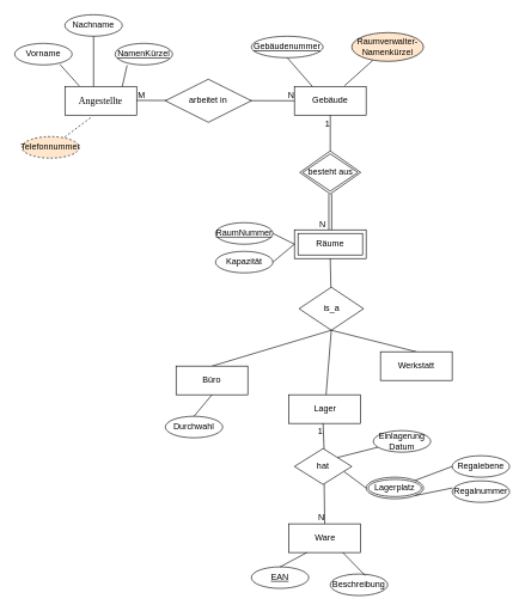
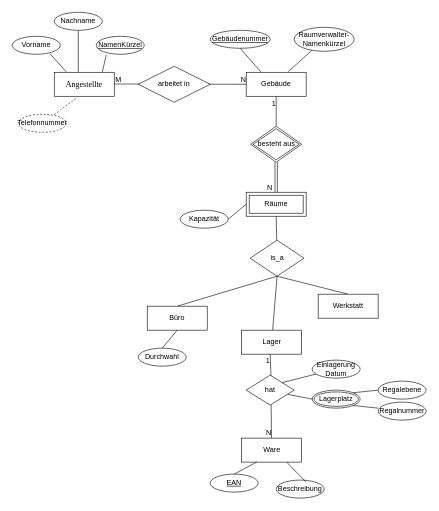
- <mxCell id="57" value="Raumverwalter-&lt;br&gt;Namenkürzel" style="ellipse;whiteSpace=wrap;html=1;align=center;fillColor=#ffe6cc;" vertex="1" parent="1"><mxGeometry x="490" y="45" width="100" height="40" as="geometry" /></mxCell>
+ <mxCell id="57" value="Raumverwalter-&lt;br&gt;Namenkürzel" style="ellipse;whiteSpace=wrap;html=1;align=center;" vertex="1" parent="1"><mxGeometry x="490" y="45" width="100" height="40" as="geometry" /></mxCell>
- <mxCell id="14" value="Telefonnummer" style="ellipse;whiteSpace=wrap;html=1;align=center;dashed=1;fillColor=#ffe6cc;" vertex="1" parent="1"><mxGeometry x="30" y="190" width="80" height="30" as="geometry" /></mxCell>
+ <mxCell id="14" value="Telefonnummer" style="ellipse;whiteSpace=wrap;html=1;align=center;dashed=1;" vertex="1" parent="1"><mxGeometry x="30" y="190" width="80" height="30" as="geometry" /></mxCell>
- <mxCell id="33" value="RaumNummer" style="ellipse;whiteSpace=wrap;html=1;align=center;fontStyle=4;" vertex="1" parent="1"><mxGeometry x="300" y="310" width="80" height="30" as="geometry" /></mxCell>
- <mxCell id="53" value="" style="endArrow=none;html=1;rounded=0;exitX=1;exitY=0.5;exitDx=0;exitDy=0;entryX=0;entryY=0.5;entryDx=0;entryDy=0;" edge="1" parent="1" source="33" target="18"><mxGeometry relative="1" as="geometry"><mxPoint x="410" y="410" as="sourcePoint" /><mxPoint x="570" y="410" as="targetPoint" /></mxGeometry></mxCell>
- <mxCell id="40" value="Lagerplatz" style="ellipse;shape=doubleEllipse;margin=3;whiteSpace=wrap;html=1;align=center;" vertex="1" parent="1"><mxGeometry x="510" y="665" width="80" height="30" as="geometry" /></mxCell>
+ <mxCell id="40" value="Lagerplatz" style="ellipse;shape=doubleEllipse;margin=3;whiteSpace=wrap;html=1;align=center;" vertex="1" parent="1"><mxGeometry x="520" y="650" width="80" height="30" as="geometry" /></mxCell>
